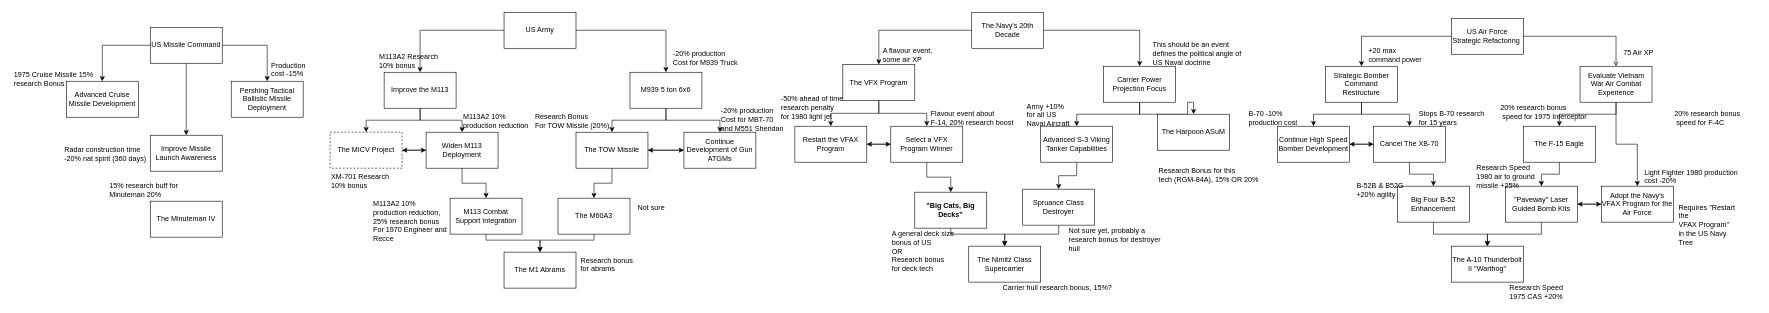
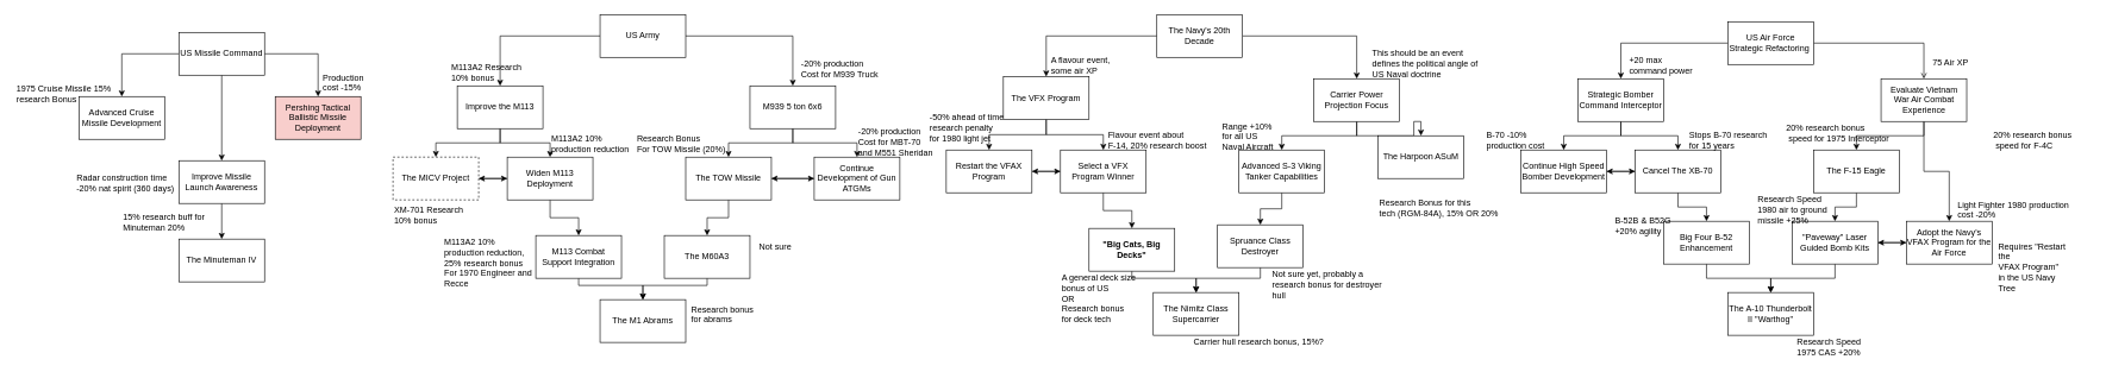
- <mxCell id="62" value="Strategic Bomber Command Restructure" style="rounded=0;whiteSpace=wrap;html=1;" parent="1" vertex="1"><mxGeometry x="2209" y="110" width="120" height="60" as="geometry" /></mxCell>
+ <mxCell id="62" value="Strategic Bomber Command Interceptor" style="rounded=0;whiteSpace=wrap;html=1;" parent="1" vertex="1"><mxGeometry x="2209" y="110" width="120" height="60" as="geometry" /></mxCell>
- <mxCell id="36" value="Pershing Tactical Ballistic Missile Deployment" style="rounded=0;whiteSpace=wrap;html=1;" parent="1" vertex="1"><mxGeometry x="384" y="135" width="120" height="60" as="geometry" /></mxCell>
+ <mxCell id="36" value="Pershing Tactical Ballistic Missile Deployment" style="rounded=0;whiteSpace=wrap;html=1;fillColor=#f8cecc;" parent="1" vertex="1"><mxGeometry x="384" y="135" width="120" height="60" as="geometry" /></mxCell>
- <mxCell id="98" value="Army +10%&lt;br&gt;for all US &lt;br&gt;Naval Aircraft" style="text;html=1;resizable=0;points=[];autosize=1;align=left;verticalAlign=top;spacingTop=-4;" parent="1" vertex="1"><mxGeometry x="1709" y="167" width="90" height="40" as="geometry" /></mxCell>
+ <mxCell id="98" value="Range +10%&lt;br&gt;for all US &lt;br&gt;Naval Aircraft" style="text;html=1;resizable=0;points=[];autosize=1;align=left;verticalAlign=top;spacingTop=-4;" parent="1" vertex="1"><mxGeometry x="1709" y="167" width="90" height="40" as="geometry" /></mxCell>
- <mxCell id="84" value="15% research buff for&lt;br&gt;Minuteman 20%" style="text;html=1;resizable=0;points=[];autosize=1;align=left;verticalAlign=top;spacingTop=-4;" parent="1" vertex="1"><mxGeometry x="179" y="300" width="130" height="30" as="geometry" /></mxCell>
+ <mxCell id="84" value="15% research buff for&lt;br&gt;Minuteman 20%" style="text;html=1;resizable=0;points=[];autosize=1;align=left;verticalAlign=top;spacingTop=-4;" parent="1" vertex="1"><mxGeometry x="169" y="295" width="130" height="30" as="geometry" /></mxCell>
+ <mxCell id="38" value="" style="edgeStyle=orthogonalEdgeStyle;rounded=0;orthogonalLoop=1;jettySize=auto;html=1;" parent="1" source="39" target="40" edge="1"><mxGeometry relative="1" as="geometry" /></mxCell>
